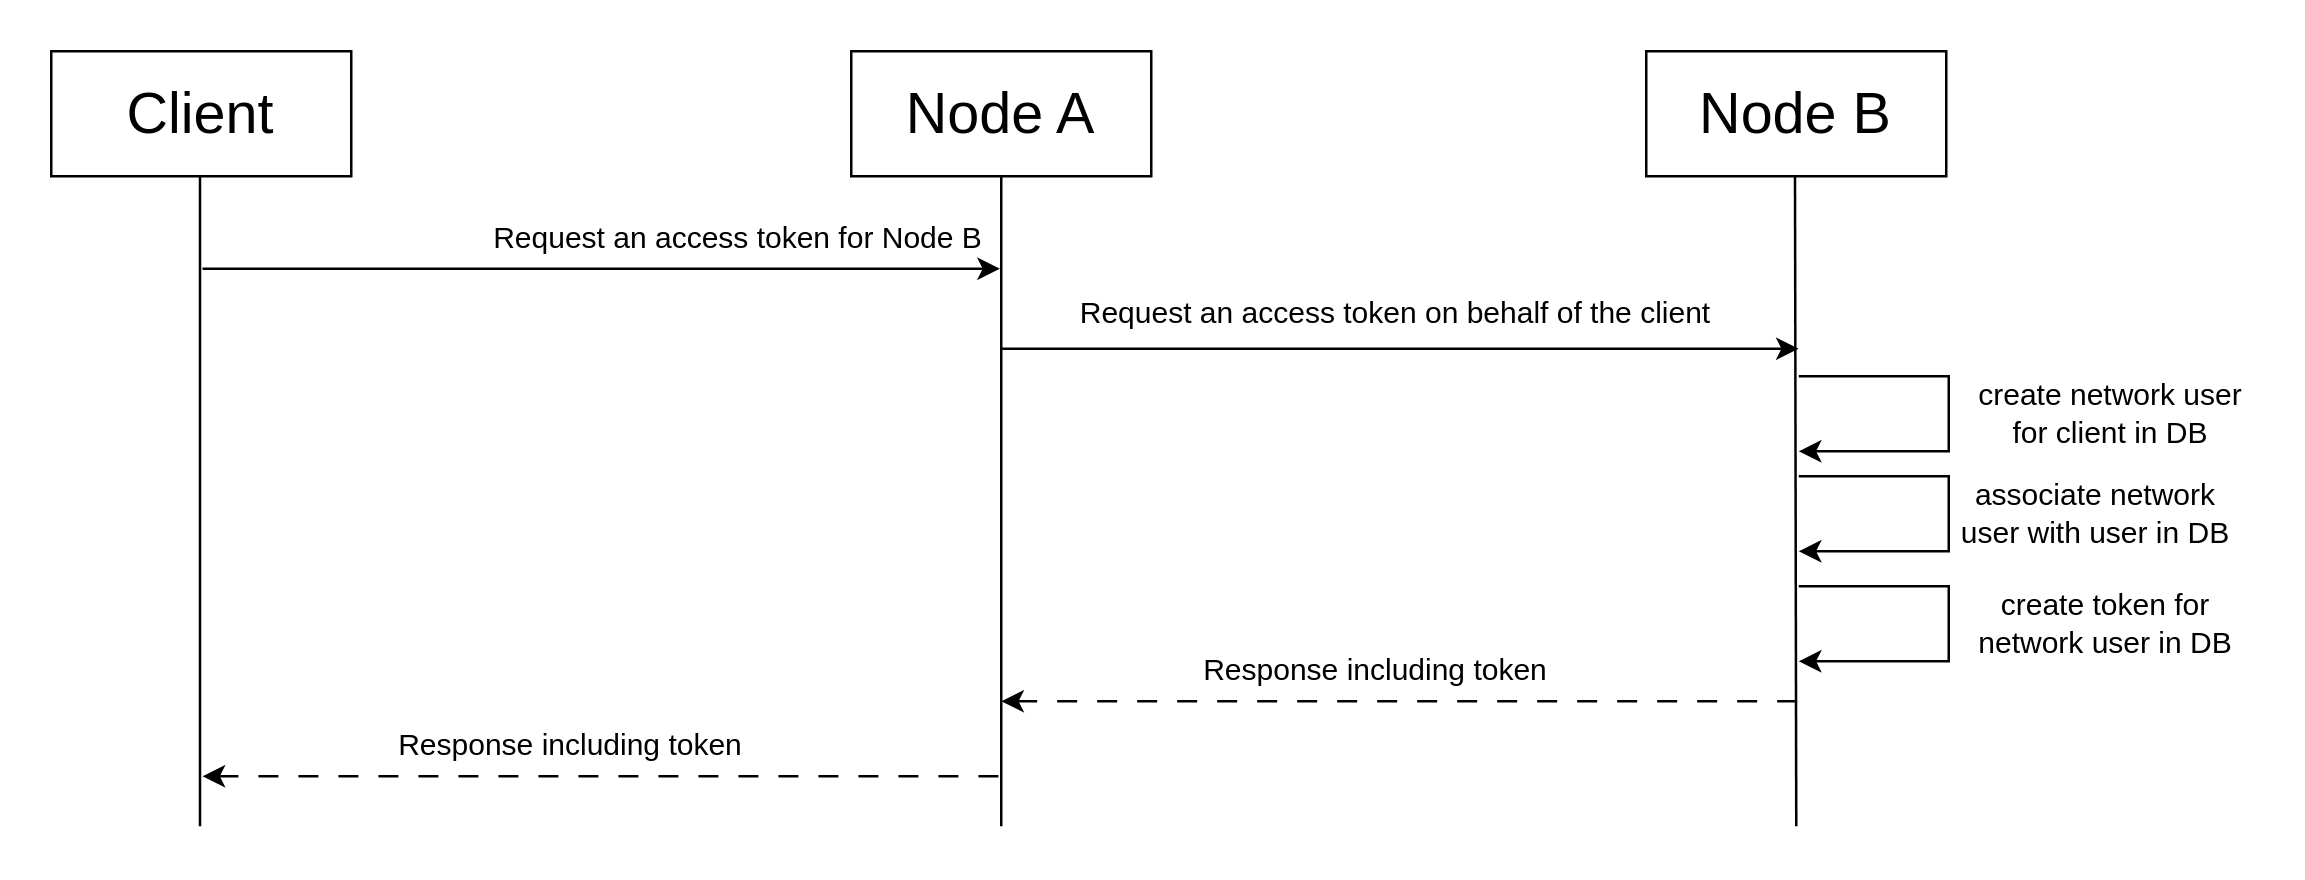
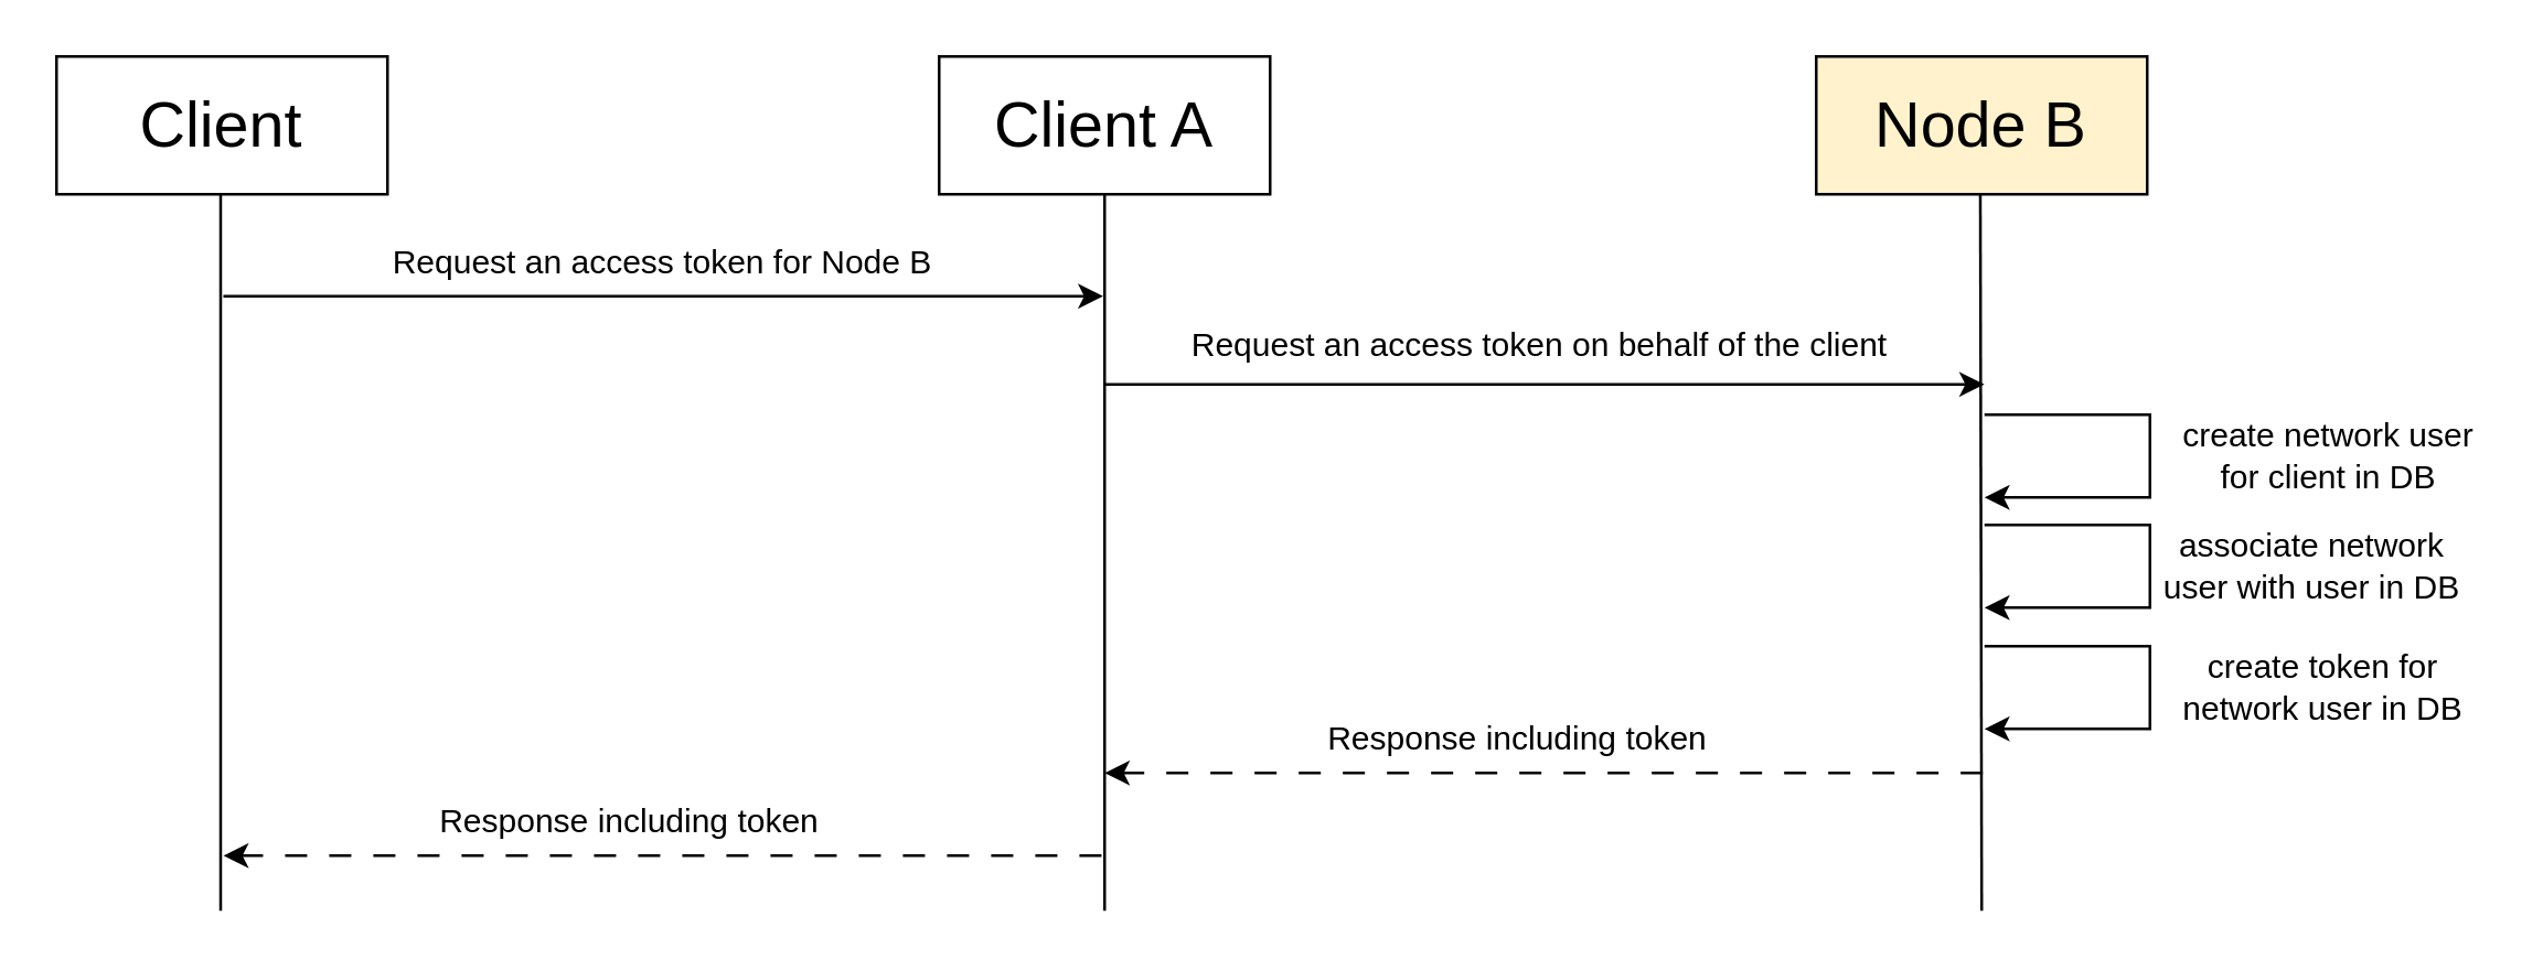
- <mxCell id="3" value="&lt;font style=&quot;font-size: 23px;&quot;&gt;Node A&lt;/font&gt;" style="rounded=0;whiteSpace=wrap;html=1;" parent="1" vertex="1"><mxGeometry x="340" y="20" width="120" height="50" as="geometry" /></mxCell>
+ <mxCell id="3" value="&lt;font style=&quot;font-size: 23px;&quot;&gt;Client A&lt;/font&gt;" style="rounded=0;whiteSpace=wrap;html=1;" parent="1" vertex="1"><mxGeometry x="340" y="20" width="120" height="50" as="geometry" /></mxCell>
- <mxCell id="4" value="&lt;font style=&quot;font-size: 23px;&quot;&gt;Node B&lt;/font&gt;" style="rounded=0;whiteSpace=wrap;html=1;" parent="1" vertex="1"><mxGeometry x="658" y="20" width="120" height="50" as="geometry" /></mxCell>
+ <mxCell id="4" value="&lt;font style=&quot;font-size: 23px;&quot;&gt;Node B&lt;/font&gt;" style="rounded=0;whiteSpace=wrap;html=1;fillColor=#fff2cc;" parent="1" vertex="1"><mxGeometry x="658" y="20" width="120" height="50" as="geometry" /></mxCell>
- <mxCell id="14" value="Request an access token for Node B" style="text;html=1;whiteSpace=wrap;strokeColor=none;fillColor=none;align=center;verticalAlign=middle;rounded=0;" parent="1" vertex="1"><mxGeometry x="195" y="80" width="200" height="30" as="geometry" /></mxCell>
+ <mxCell id="14" value="Request an access token for Node B" style="text;html=1;whiteSpace=wrap;strokeColor=none;fillColor=none;align=center;verticalAlign=middle;rounded=0;" parent="1" vertex="1"><mxGeometry x="140" y="80" width="200" height="30" as="geometry" /></mxCell>
